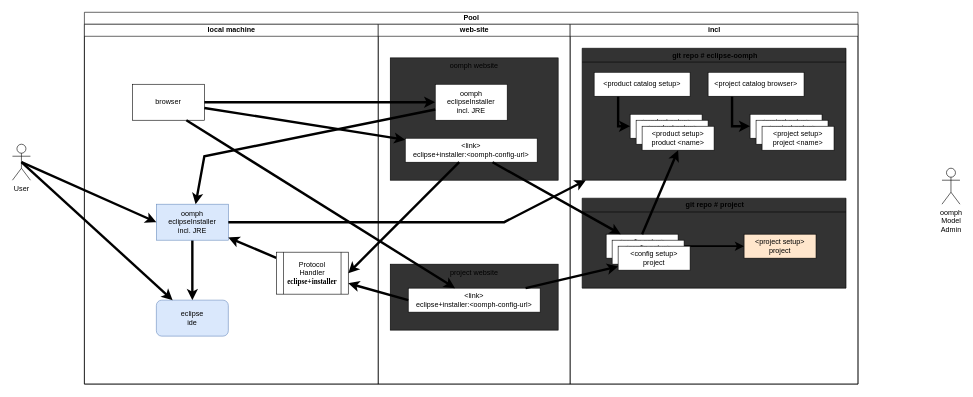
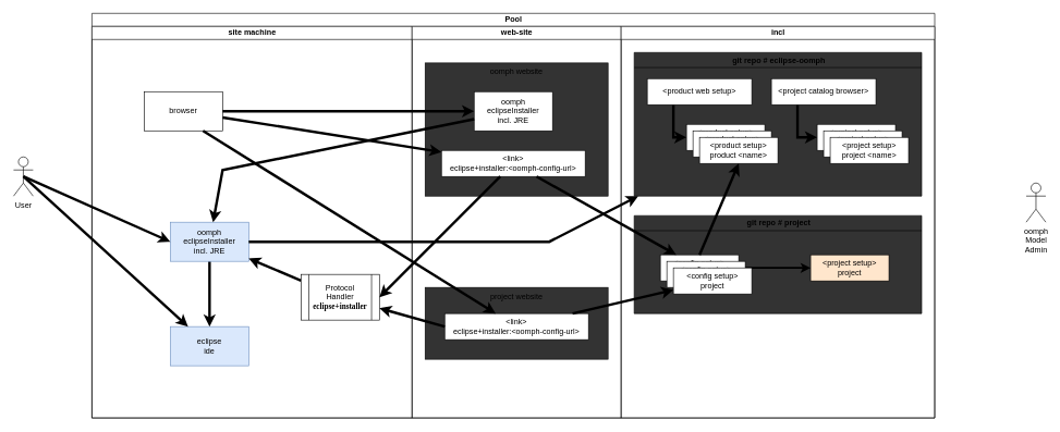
- <mxCell id="3" value="local machine" style="swimlane;startSize=20;html=1;" vertex="1" parent="2"><mxGeometry y="20" width="490" height="600" as="geometry" /></mxCell>
+ <mxCell id="3" value="site machine" style="swimlane;startSize=20;html=1;" vertex="1" parent="2"><mxGeometry y="20" width="490" height="600" as="geometry" /></mxCell>
- <mxCell id="28" value="&amp;lt;product catalog setup&amp;gt;" style="rounded=0;whiteSpace=wrap;html=1;" vertex="1" parent="25"><mxGeometry x="20" y="40" width="160" height="40" as="geometry" /></mxCell>
+ <mxCell id="28" value="&amp;lt;product web setup&amp;gt;" style="rounded=0;whiteSpace=wrap;html=1;" vertex="1" parent="25"><mxGeometry x="20" y="40" width="160" height="40" as="geometry" /></mxCell>
- <mxCell id="9" value="eclipse&lt;br&gt;ide" style="whiteSpace=wrap;html=1;fillColor=#dae8fc;gradientColor=none;strokeColor=#6c8ebf;fontColor=#000000;rounded=1;" vertex="1" parent="3"><mxGeometry x="120.0" y="460" width="120" height="60" as="geometry" /></mxCell>
+ <mxCell id="9" value="eclipse&lt;br&gt;ide" style="rounded=0;whiteSpace=wrap;html=1;fillColor=#dae8fc;gradientColor=none;strokeColor=#6c8ebf;fontColor=#000000;" vertex="1" parent="3"><mxGeometry x="120.0" y="460" width="120" height="60" as="geometry" /></mxCell>
